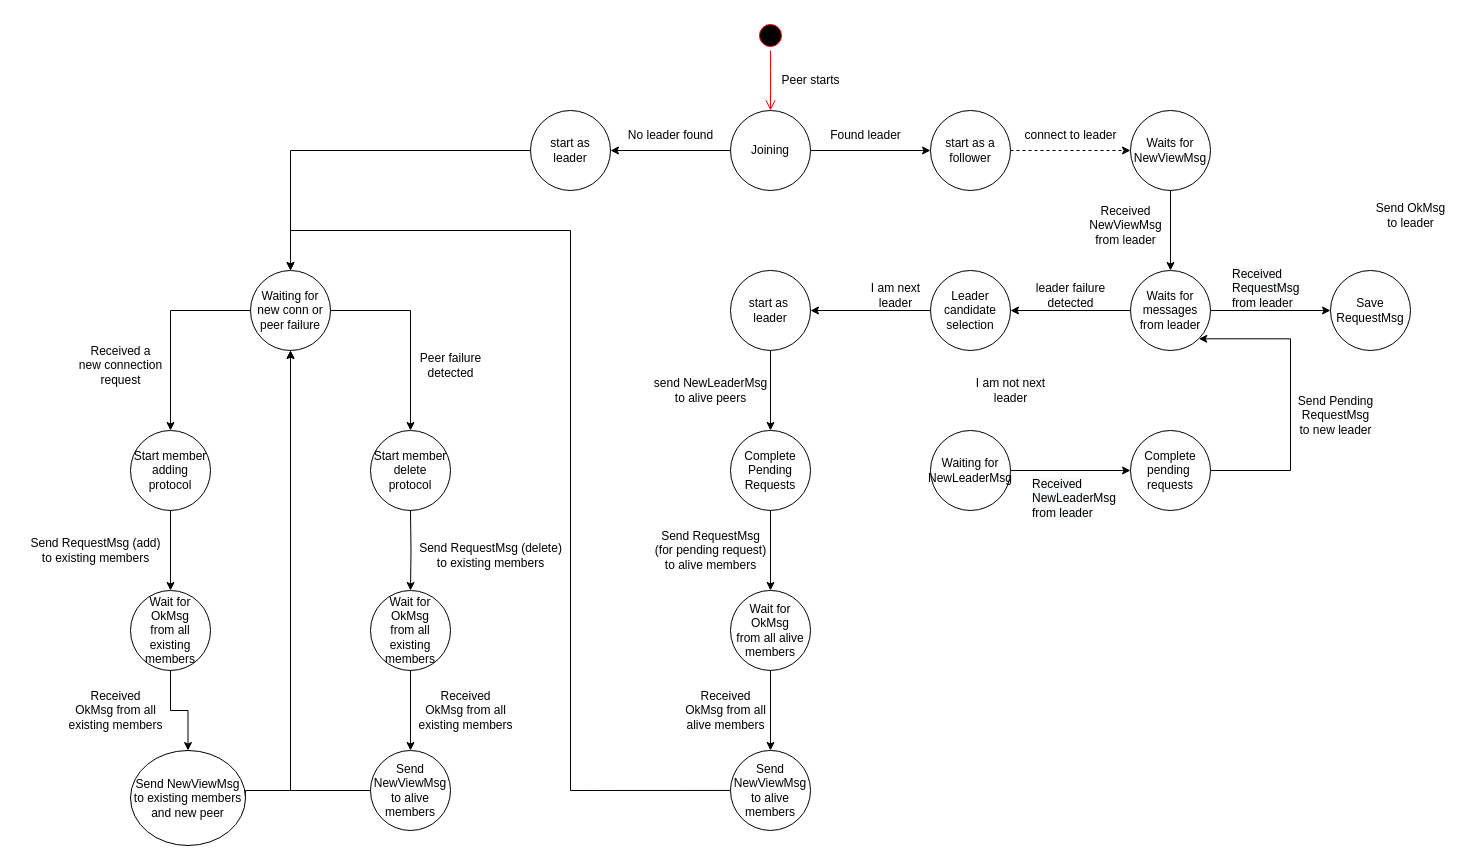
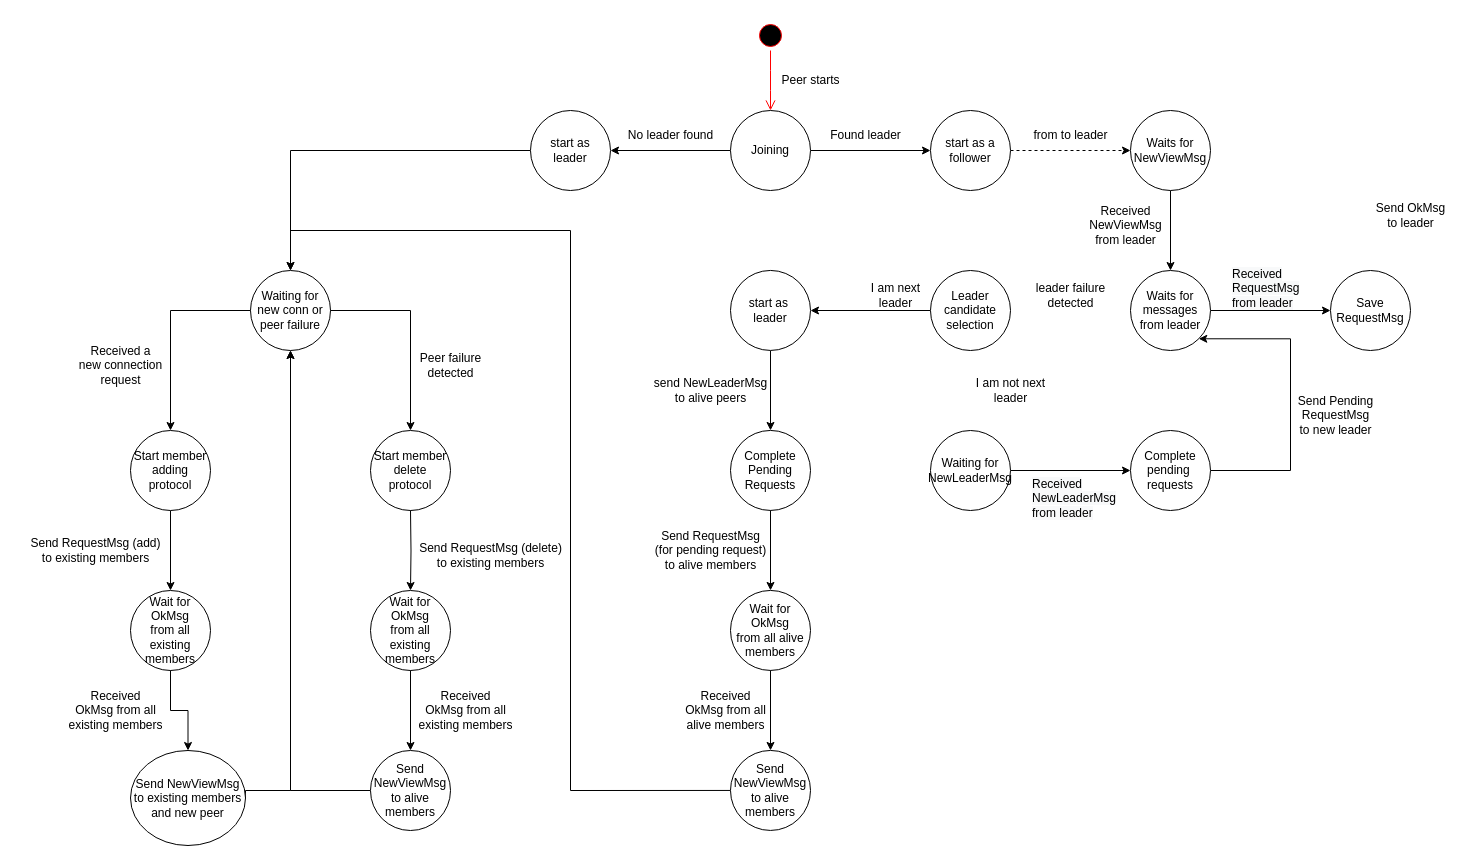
- <mxCell id="14" value="connect to leader" style="text;html=1;align=center;verticalAlign=middle;resizable=0;points=[];autosize=1;" vertex="1" parent="1"><mxGeometry x="1015" y="125" width="110" height="20" as="geometry" /></mxCell>
+ <mxCell id="14" value="from to leader" style="text;html=1;align=center;verticalAlign=middle;resizable=0;points=[];autosize=1;" vertex="1" parent="1"><mxGeometry x="1015" y="125" width="110" height="20" as="geometry" /></mxCell>
- <mxCell id="15" value="" style="edgeStyle=orthogonalEdgeStyle;rounded=0;orthogonalLoop=1;jettySize=auto;html=1;" edge="1" parent="1" source="17" target="32"><mxGeometry relative="1" as="geometry" /></mxCell>
